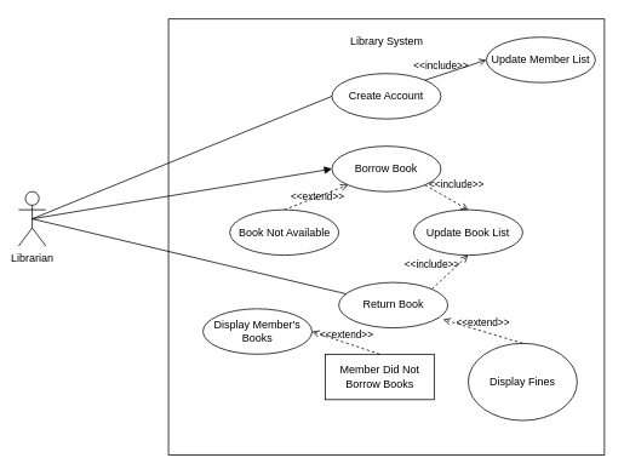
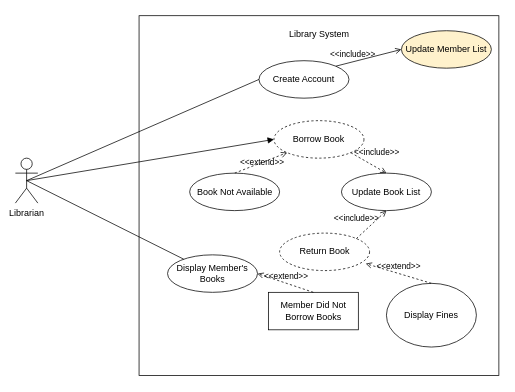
- <mxCell id="15" value="Update Member List" style="ellipse;whiteSpace=wrap;html=1;" parent="1" vertex="1"><mxGeometry x="535" y="40" width="120" height="50" as="geometry" /></mxCell>
+ <mxCell id="15" value="Update Member List" style="ellipse;whiteSpace=wrap;html=1;fillColor=#fff2cc;" parent="1" vertex="1"><mxGeometry x="535" y="40" width="120" height="50" as="geometry" /></mxCell>
- <mxCell id="4" value="Create Account" style="ellipse;whiteSpace=wrap;html=1;" parent="1" vertex="1"><mxGeometry x="365" y="80" width="120" height="50" as="geometry" /></mxCell>
+ <mxCell id="4" value="Create Account" style="ellipse;whiteSpace=wrap;html=1;" parent="1" vertex="1"><mxGeometry x="345" y="80" width="120" height="50" as="geometry" /></mxCell>
- <mxCell id="6" value="Borrow Book" style="ellipse;whiteSpace=wrap;html=1;" parent="1" vertex="1"><mxGeometry x="365" y="160" width="120" height="50" as="geometry" /></mxCell>
+ <mxCell id="6" value="Borrow Book" style="ellipse;whiteSpace=wrap;html=1;dashed=1;" parent="1" vertex="1"><mxGeometry x="365" y="160" width="120" height="50" as="geometry" /></mxCell>
- <mxCell id="12" value="" style="endArrow=none;html=1;exitX=0.5;exitY=0.5;exitDx=0;exitDy=0;exitPerimeter=0;" parent="1" source="5" target="7" edge="1"><mxGeometry width="50" height="50" relative="1" as="geometry"><mxPoint x="835" y="230" as="sourcePoint" /><mxPoint x="495" y="275" as="targetPoint" /></mxGeometry></mxCell>
+ <mxCell id="12" value="" style="endArrow=none;html=1;exitX=0.5;exitY=0.5;exitDx=0;exitDy=0;exitPerimeter=0;" parent="1" source="5" target="11" edge="1"><mxGeometry width="50" height="50" relative="1" as="geometry"><mxPoint x="835" y="230" as="sourcePoint" /><mxPoint x="495" y="275" as="targetPoint" /></mxGeometry></mxCell>
- <mxCell id="7" value="Return Book" style="ellipse;whiteSpace=wrap;html=1;" parent="1" vertex="1"><mxGeometry x="372.5" y="310" width="120" height="50" as="geometry" /></mxCell>
+ <mxCell id="7" value="Return Book" style="ellipse;whiteSpace=wrap;html=1;dashed=1;" parent="1" vertex="1"><mxGeometry x="372.5" y="310" width="120" height="50" as="geometry" /></mxCell>
